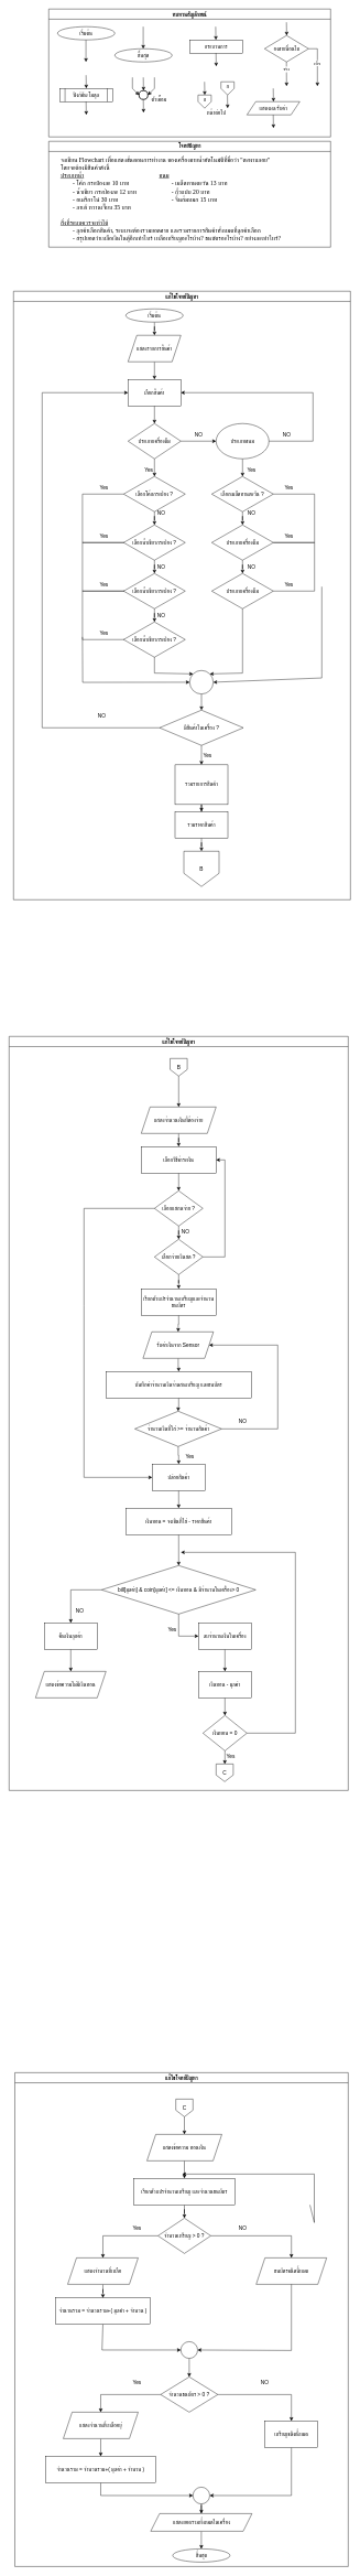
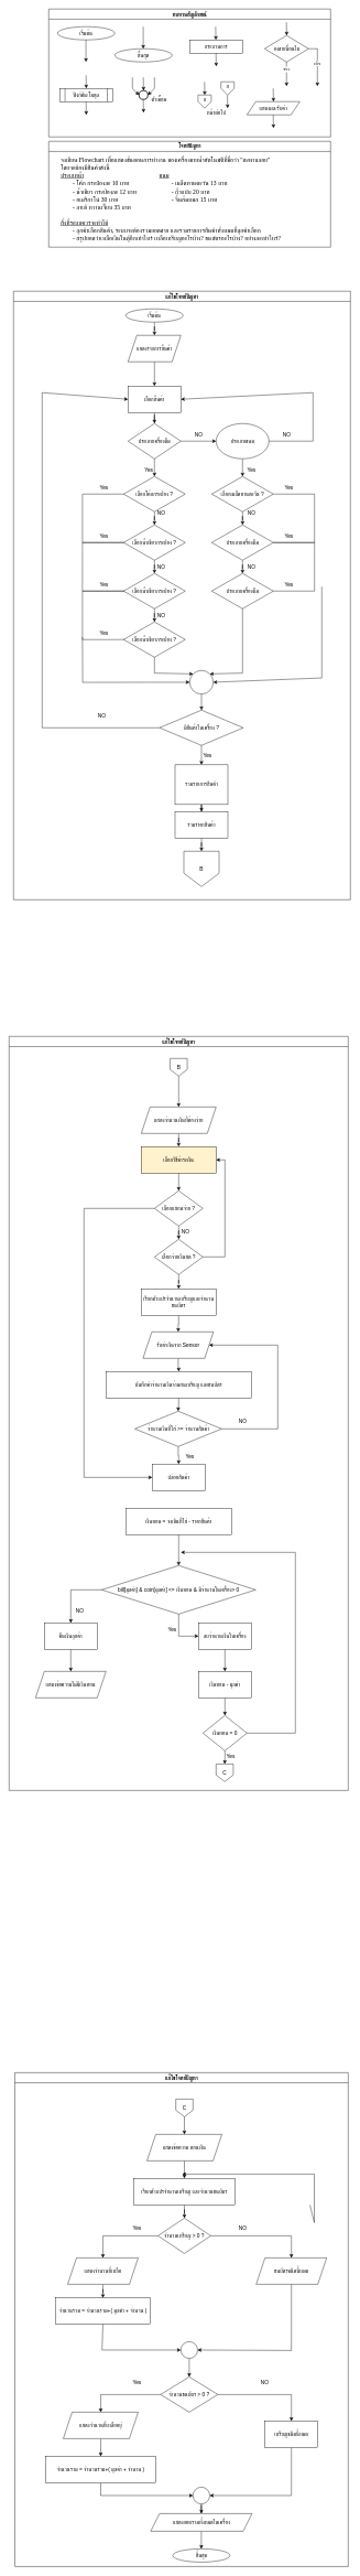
- <mxCell id="41" value="เลือกสินค้า" style="whiteSpace=wrap;html=1;" vertex="1" parent="35"><mxGeometry x="260" y="200" width="120" height="60" as="geometry" /></mxCell>
+ <mxCell id="41" value="เลือกสินค้า" style="whiteSpace=wrap;html=1;" vertex="1" parent="35"><mxGeometry x="260" y="215" width="120" height="60" as="geometry" /></mxCell>
- <mxCell id="106" value="เลือกวิธีชำระเงิน" style="whiteSpace=wrap;html=1;" vertex="1" parent="97"><mxGeometry x="300" y="250" width="170" height="60" as="geometry" /></mxCell>
+ <mxCell id="106" value="เลือกวิธีชำระเงิน" style="whiteSpace=wrap;html=1;fillColor=#fff2cc;" vertex="1" parent="97"><mxGeometry x="300" y="250" width="170" height="60" as="geometry" /></mxCell>
- <mxCell id="121" value="" style="edgeStyle=orthogonalEdgeStyle;rounded=0;orthogonalLoop=1;jettySize=auto;html=1;" edge="1" parent="97" source="122" target="124"><mxGeometry relative="1" as="geometry" /></mxCell>
